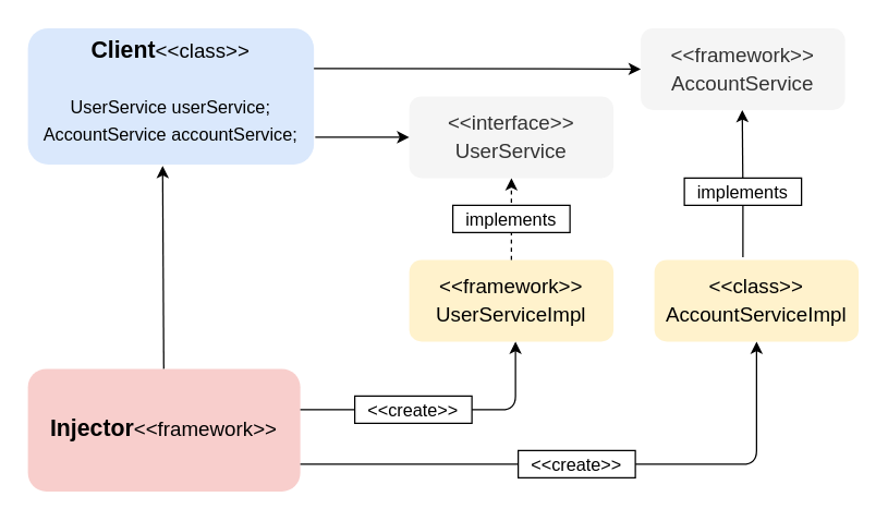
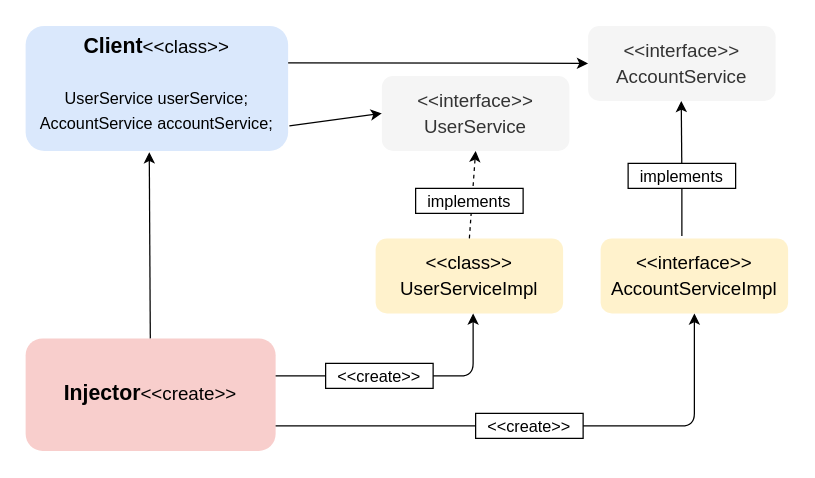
- <mxCell id="13" value="&lt;font style=&quot;font-size: 15px&quot;&gt;&amp;lt;&amp;lt;framework&amp;gt;&amp;gt;&lt;br&gt;AccountService&lt;/font&gt;" style="rounded=1;whiteSpace=wrap;html=1;labelBackgroundColor=none;fontSize=17;fillColor=#f5f5f5;fontColor=#333333;strokeColor=none;" parent="1" vertex="1"><mxGeometry x="470" y="20" width="150" height="60" as="geometry" /></mxCell>
+ <mxCell id="13" value="&lt;font style=&quot;font-size: 15px&quot;&gt;&amp;lt;&amp;lt;interface&amp;gt;&amp;gt;&lt;br&gt;AccountService&lt;/font&gt;" style="rounded=1;whiteSpace=wrap;html=1;labelBackgroundColor=none;fontSize=17;fillColor=#f5f5f5;fontColor=#333333;strokeColor=none;" parent="1" vertex="1"><mxGeometry x="470" y="20" width="150" height="60" as="geometry" /></mxCell>
- <mxCell id="12" value="&lt;font style=&quot;font-size: 15px&quot;&gt;&amp;lt;&amp;lt;interface&amp;gt;&amp;gt;&lt;br&gt;UserService&lt;/font&gt;" style="rounded=1;whiteSpace=wrap;html=1;labelBackgroundColor=none;fontSize=17;fillColor=#f5f5f5;fontColor=#333333;strokeColor=none;" parent="1" vertex="1"><mxGeometry x="300" y="70" width="150" height="60" as="geometry" /></mxCell>
+ <mxCell id="12" value="&lt;font style=&quot;font-size: 15px&quot;&gt;&amp;lt;&amp;lt;interface&amp;gt;&amp;gt;&lt;br&gt;UserService&lt;/font&gt;" style="rounded=1;whiteSpace=wrap;html=1;labelBackgroundColor=none;fontSize=17;fillColor=#f5f5f5;fontColor=#333333;strokeColor=none;" parent="1" vertex="1"><mxGeometry x="305" y="60" width="150" height="60" as="geometry" /></mxCell>
- <mxCell id="5" value="&lt;font style=&quot;font-size: 15px&quot;&gt;&amp;lt;&amp;lt;framework&amp;gt;&amp;gt;&lt;br&gt;UserServiceImpl&lt;/font&gt;" style="rounded=1;whiteSpace=wrap;html=1;labelBackgroundColor=none;fontSize=17;fillColor=#fff2cc;strokeColor=none;" parent="1" vertex="1"><mxGeometry x="300" y="190" width="150" height="60" as="geometry" /></mxCell>
+ <mxCell id="5" value="&lt;font style=&quot;font-size: 15px&quot;&gt;&amp;lt;&amp;lt;class&amp;gt;&amp;gt;&lt;br&gt;UserServiceImpl&lt;/font&gt;" style="rounded=1;whiteSpace=wrap;html=1;labelBackgroundColor=none;fontSize=17;fillColor=#fff2cc;strokeColor=none;" parent="1" vertex="1"><mxGeometry x="300" y="190" width="150" height="60" as="geometry" /></mxCell>
- <mxCell id="8" value="&lt;font style=&quot;font-size: 15px&quot;&gt;&amp;lt;&amp;lt;class&amp;gt;&amp;gt;&lt;br&gt;AccountServiceImpl&lt;/font&gt;" style="rounded=1;whiteSpace=wrap;html=1;labelBackgroundColor=none;fontSize=17;fillColor=#fff2cc;strokeColor=none;" parent="1" vertex="1"><mxGeometry x="480" y="190" width="150" height="60" as="geometry" /></mxCell>
+ <mxCell id="8" value="&lt;font style=&quot;font-size: 15px&quot;&gt;&amp;lt;&amp;lt;interface&amp;gt;&amp;gt;&lt;br&gt;AccountServiceImpl&lt;/font&gt;" style="rounded=1;whiteSpace=wrap;html=1;labelBackgroundColor=none;fontSize=17;fillColor=#fff2cc;strokeColor=none;" parent="1" vertex="1"><mxGeometry x="480" y="190" width="150" height="60" as="geometry" /></mxCell>
- <mxCell id="3" value="&lt;b&gt;Injector&lt;/b&gt;&lt;font style=&quot;font-size: 15px&quot;&gt;&amp;lt;&amp;lt;framework&amp;gt;&amp;gt;&lt;/font&gt;" style="rounded=1;html=1;fontSize=17;fillColor=#f8cecc;whiteSpace=wrap;labelBorderColor=none;labelBackgroundColor=none;strokeColor=none;" parent="1" vertex="1"><mxGeometry x="20" y="270" width="200" height="90" as="geometry" /></mxCell>
+ <mxCell id="3" value="&lt;b&gt;Injector&lt;/b&gt;&lt;font style=&quot;font-size: 15px&quot;&gt;&amp;lt;&amp;lt;create&amp;gt;&amp;gt;&lt;/font&gt;" style="rounded=1;html=1;fontSize=17;fillColor=#f8cecc;whiteSpace=wrap;labelBorderColor=none;labelBackgroundColor=none;strokeColor=none;" parent="1" vertex="1"><mxGeometry x="20" y="270" width="200" height="90" as="geometry" /></mxCell>
